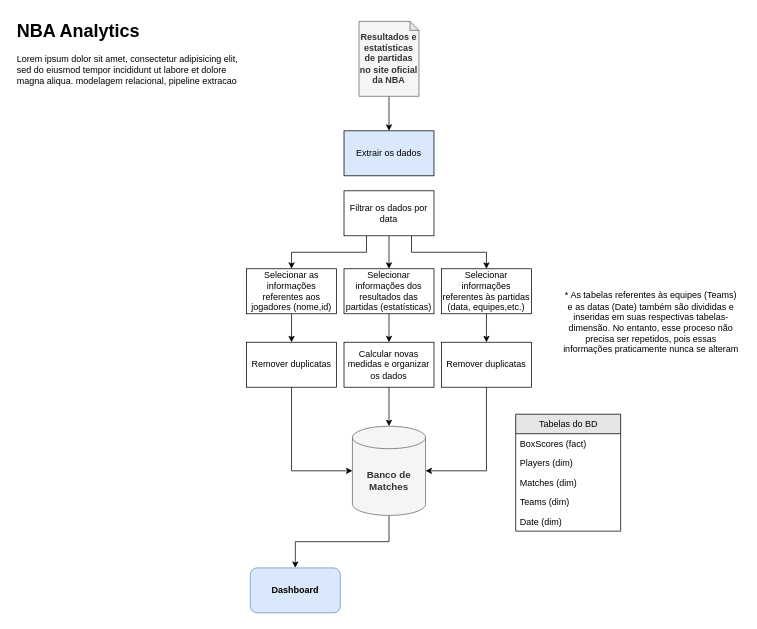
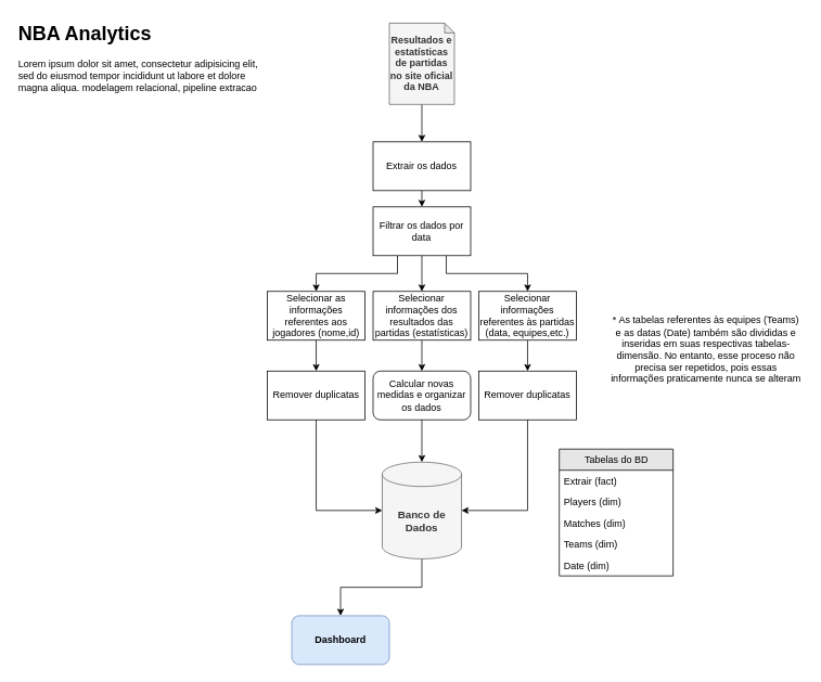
- <mxCell id="5" value="Extrair os dados" style="rounded=0;whiteSpace=wrap;html=1;fillColor=#dae8fc;" parent="1" vertex="1"><mxGeometry x="458" y="174" width="120" height="60" as="geometry" /></mxCell>
+ <mxCell id="5" value="Extrair os dados" style="rounded=0;whiteSpace=wrap;html=1;" parent="1" vertex="1"><mxGeometry x="458" y="174" width="120" height="60" as="geometry" /></mxCell>
+ <mxCell id="4" style="edgeStyle=orthogonalEdgeStyle;rounded=0;orthogonalLoop=1;jettySize=auto;html=1;exitX=0.5;exitY=1;exitDx=0;exitDy=0;entryX=0.5;entryY=0;entryDx=0;entryDy=0;" parent="1" source="5" target="10" edge="1"><mxGeometry relative="1" as="geometry" /></mxCell>
- <mxCell id="18" value="Calcular novas medidas e organizar os dados" style="rounded=0;whiteSpace=wrap;html=1;" parent="1" vertex="1"><mxGeometry x="458" y="456" width="120" height="60" as="geometry" /></mxCell>
+ <mxCell id="18" value="Calcular novas medidas e organizar os dados" style="whiteSpace=wrap;html=1;rounded=1;" parent="1" vertex="1"><mxGeometry x="458" y="456" width="120" height="60" as="geometry" /></mxCell>
- <mxCell id="28" value="BoxScores (fact)" style="text;strokeColor=none;fillColor=none;align=left;verticalAlign=top;spacingLeft=4;spacingRight=4;overflow=hidden;rotatable=0;points=[[0,0.5],[1,0.5]];portConstraint=eastwest;whiteSpace=wrap;html=1;" parent="27" vertex="1"><mxGeometry y="26" width="140" height="26" as="geometry" /></mxCell>
+ <mxCell id="28" value="Extrair (fact)" style="text;strokeColor=none;fillColor=none;align=left;verticalAlign=top;spacingLeft=4;spacingRight=4;overflow=hidden;rotatable=0;points=[[0,0.5],[1,0.5]];portConstraint=eastwest;whiteSpace=wrap;html=1;" parent="27" vertex="1"><mxGeometry y="26" width="140" height="26" as="geometry" /></mxCell>
- <mxCell id="21" value="Banco de Matches" style="shape=cylinder3;whiteSpace=wrap;html=1;boundedLbl=1;backgroundOutline=1;size=15;fillColor=#f5f5f5;fontColor=#333333;strokeColor=#666666;fontStyle=1;fontSize=13;" parent="1" vertex="1"><mxGeometry x="469.25" y="568" width="97.5" height="119" as="geometry" /></mxCell>
+ <mxCell id="21" value="Banco de Dados" style="shape=cylinder3;whiteSpace=wrap;html=1;boundedLbl=1;backgroundOutline=1;size=15;fillColor=#f5f5f5;fontColor=#333333;strokeColor=#666666;fontStyle=1;fontSize=13;" parent="1" vertex="1"><mxGeometry x="469.25" y="568" width="97.5" height="119" as="geometry" /></mxCell>
- <mxCell id="23" value="Dashboard" style="rounded=1;whiteSpace=wrap;html=1;fillColor=#dae8fc;strokeColor=#6c8ebf;fontStyle=1" parent="1" vertex="1"><mxGeometry x="333" y="757" width="120" height="60" as="geometry" /></mxCell>
+ <mxCell id="23" value="Dashboard" style="rounded=1;whiteSpace=wrap;html=1;fillColor=#dae8fc;strokeColor=#6c8ebf;fontStyle=1" parent="1" vertex="1"><mxGeometry x="358" y="757" width="120" height="60" as="geometry" /></mxCell>
